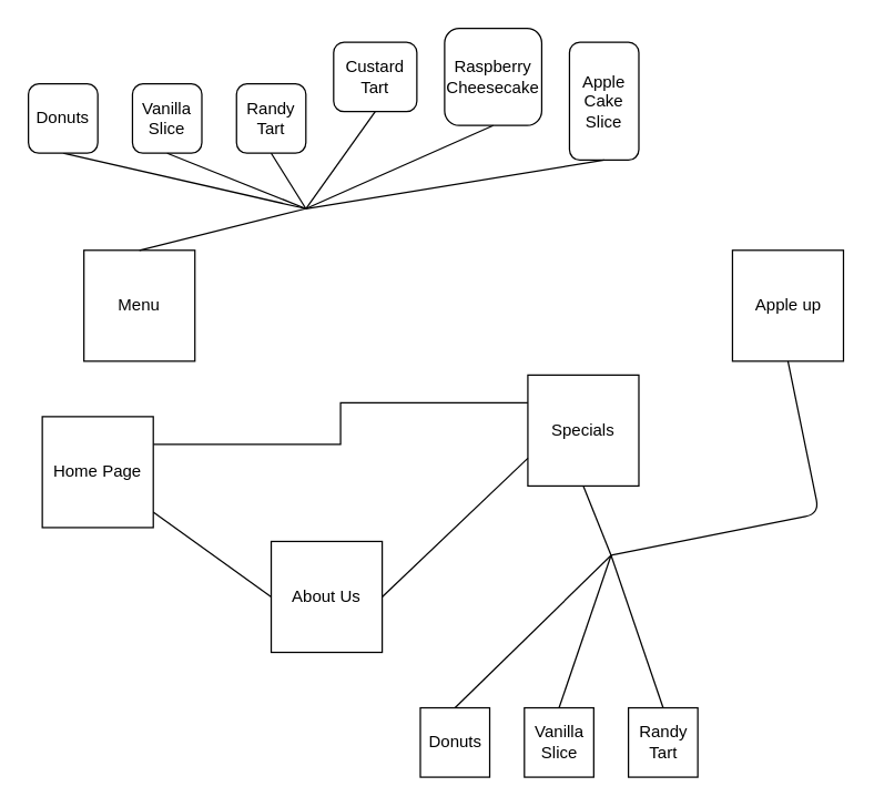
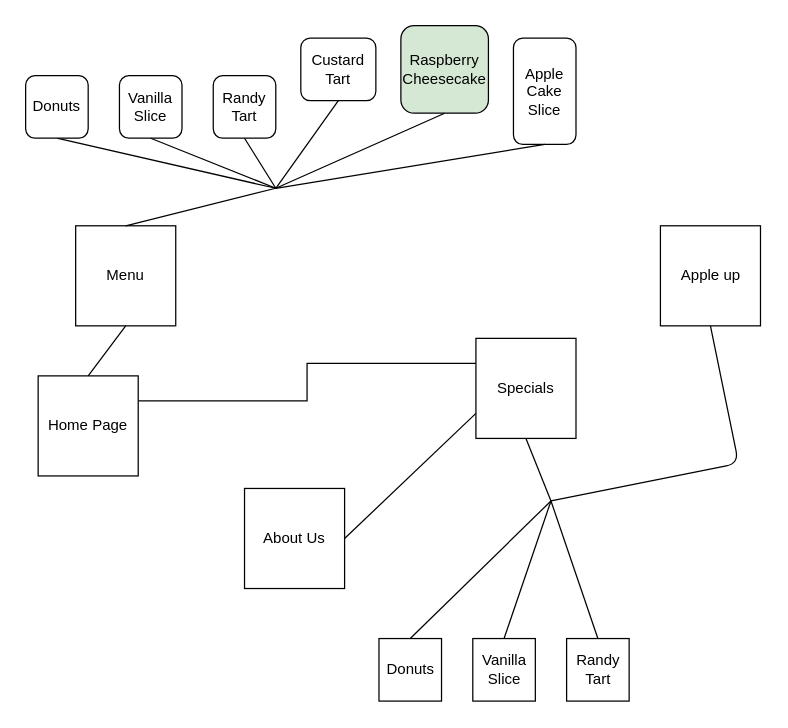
- <mxCell id="16" value="Raspberry Cheesecake" style="whiteSpace=wrap;html=1;aspect=fixed;rounded=1;" parent="1" vertex="1"><mxGeometry x="320" y="20" width="70" height="70" as="geometry" /></mxCell>
+ <mxCell id="16" value="Raspberry Cheesecake" style="whiteSpace=wrap;html=1;aspect=fixed;rounded=1;fillColor=#d5e8d4;" parent="1" vertex="1"><mxGeometry x="320" y="20" width="70" height="70" as="geometry" /></mxCell>
+ <mxCell id="29" value="" style="endArrow=none;html=1;entryX=0.5;entryY=1;entryDx=0;entryDy=0;exitX=0.5;exitY=0;exitDx=0;exitDy=0;" parent="1" source="3" target="5" edge="1"><mxGeometry width="50" height="50" relative="1" as="geometry"><mxPoint x="90" y="500" as="sourcePoint" /><mxPoint x="140" y="450" as="targetPoint" /></mxGeometry></mxCell>
- <mxCell id="8" value="" style="endArrow=none;html=1;entryX=0;entryY=0.5;entryDx=0;entryDy=0;" parent="1" source="3" target="4" edge="1"><mxGeometry width="50" height="50" relative="1" as="geometry"><mxPoint x="100" y="400" as="sourcePoint" /><mxPoint x="150" y="350" as="targetPoint" /></mxGeometry></mxCell>
